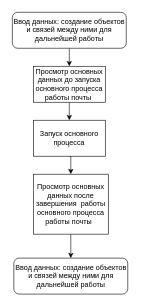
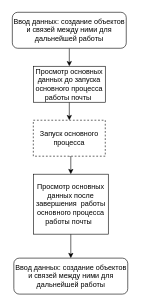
- <mxCell id="7" value="Запуск основного процесса" style="rounded=0;whiteSpace=wrap;html=1;" parent="1" vertex="1"><mxGeometry x="55" y="200" width="120" height="60" as="geometry" /></mxCell>
+ <mxCell id="7" value="Запуск основного процесса" style="rounded=0;whiteSpace=wrap;html=1;dashed=1;" parent="1" vertex="1"><mxGeometry x="55" y="200" width="120" height="60" as="geometry" /></mxCell>
